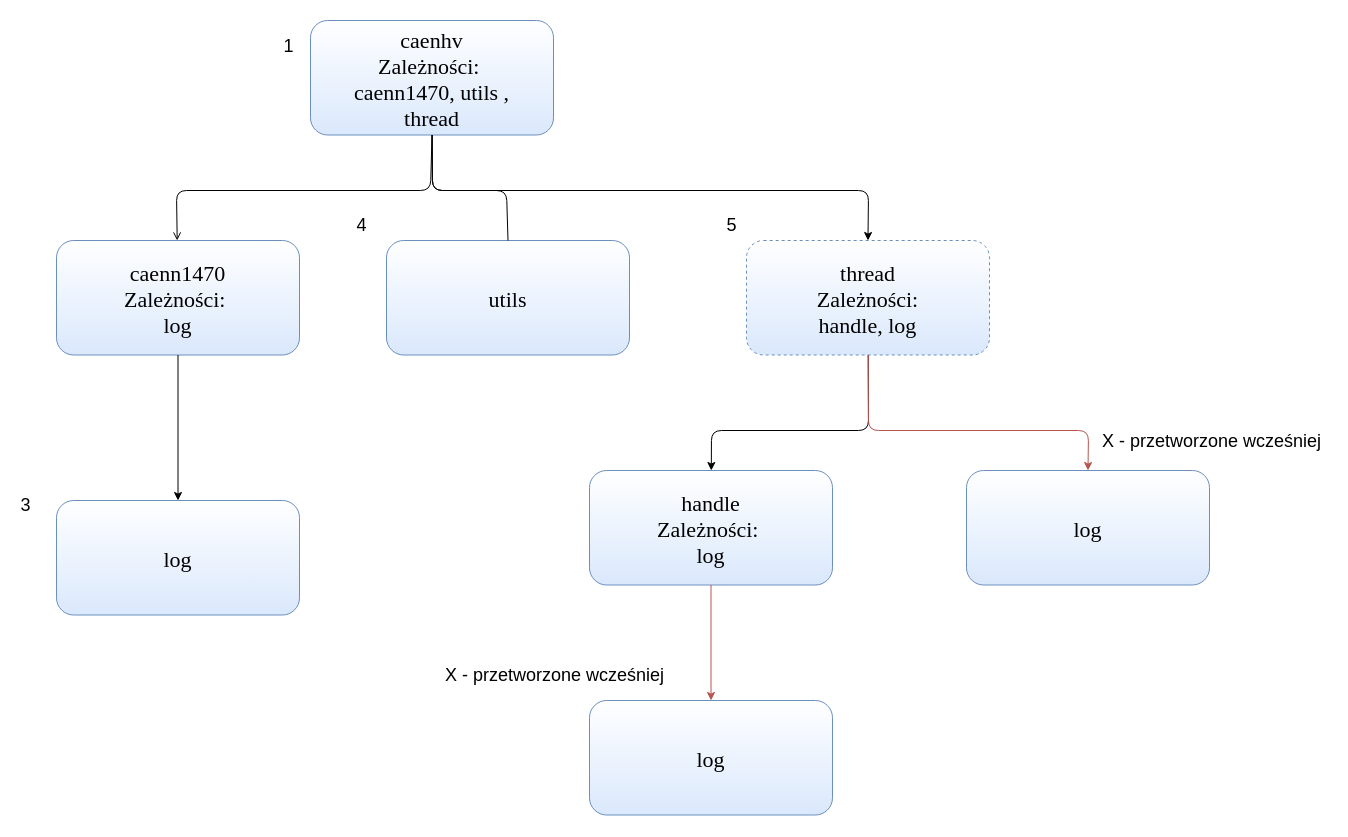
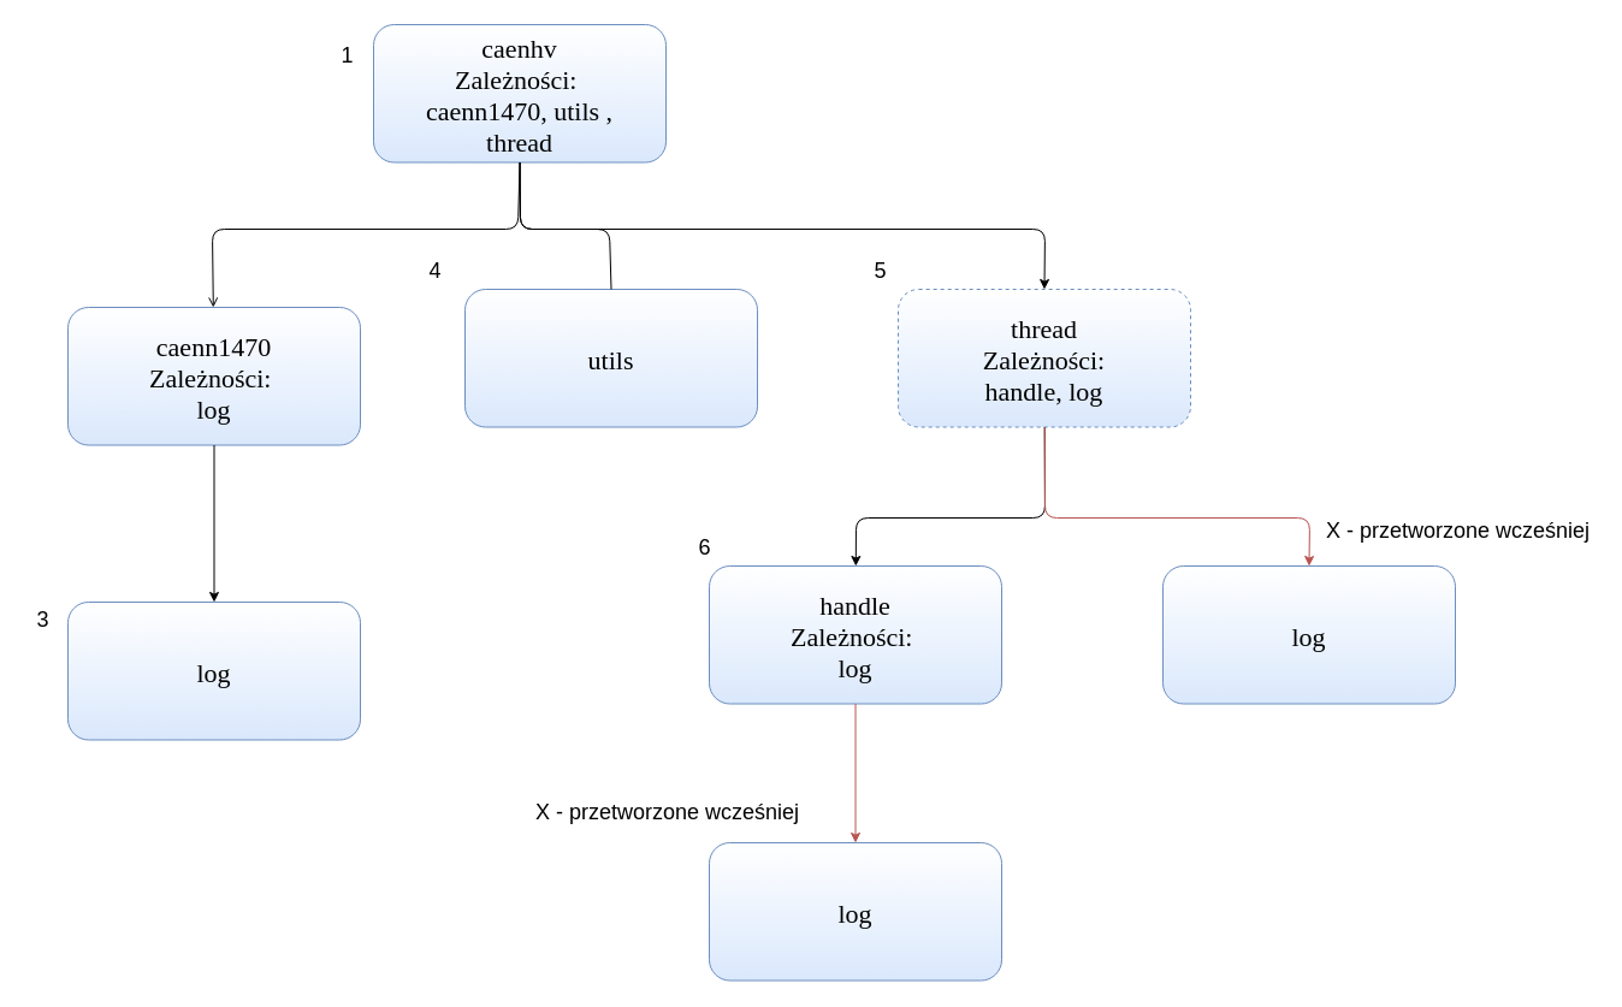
- <mxCell id="3" value="caenn1470&#10;Zależności: &#10;log" style="rounded=1;fillColor=#dae8fc;strokeColor=#6c8ebf;fontStyle=0;fontFamily=Tahoma;fontSize=22;gradientColor=#ffffff;gradientDirection=north;" parent="1" vertex="1"><mxGeometry x="56" y="240" width="243" height="114.5" as="geometry" /></mxCell>
+ <mxCell id="3" value="caenn1470&#10;Zależności: &#10;log" style="rounded=1;fillColor=#dae8fc;strokeColor=#6c8ebf;fontStyle=0;fontFamily=Tahoma;fontSize=22;gradientColor=#ffffff;gradientDirection=north;" parent="1" vertex="1"><mxGeometry x="56" y="255" width="243" height="114.5" as="geometry" /></mxCell>
+ <mxCell id="21" value="6" style="text;html=1;align=center;verticalAlign=middle;resizable=0;points=[];;autosize=1;fontSize=18;" parent="1" vertex="1"><mxGeometry x="570" y="440" width="30" height="30" as="geometry" /></mxCell>
- <mxCell id="18" value="3" style="text;html=1;align=center;verticalAlign=middle;resizable=0;points=[];;autosize=1;fontSize=18;" parent="1" vertex="1"><mxGeometry x="10" y="490" width="30" height="30" as="geometry" /></mxCell>
+ <mxCell id="18" value="3" style="text;html=1;align=center;verticalAlign=middle;resizable=0;points=[];;autosize=1;fontSize=18;" parent="1" vertex="1"><mxGeometry x="20" y="500" width="30" height="30" as="geometry" /></mxCell>
